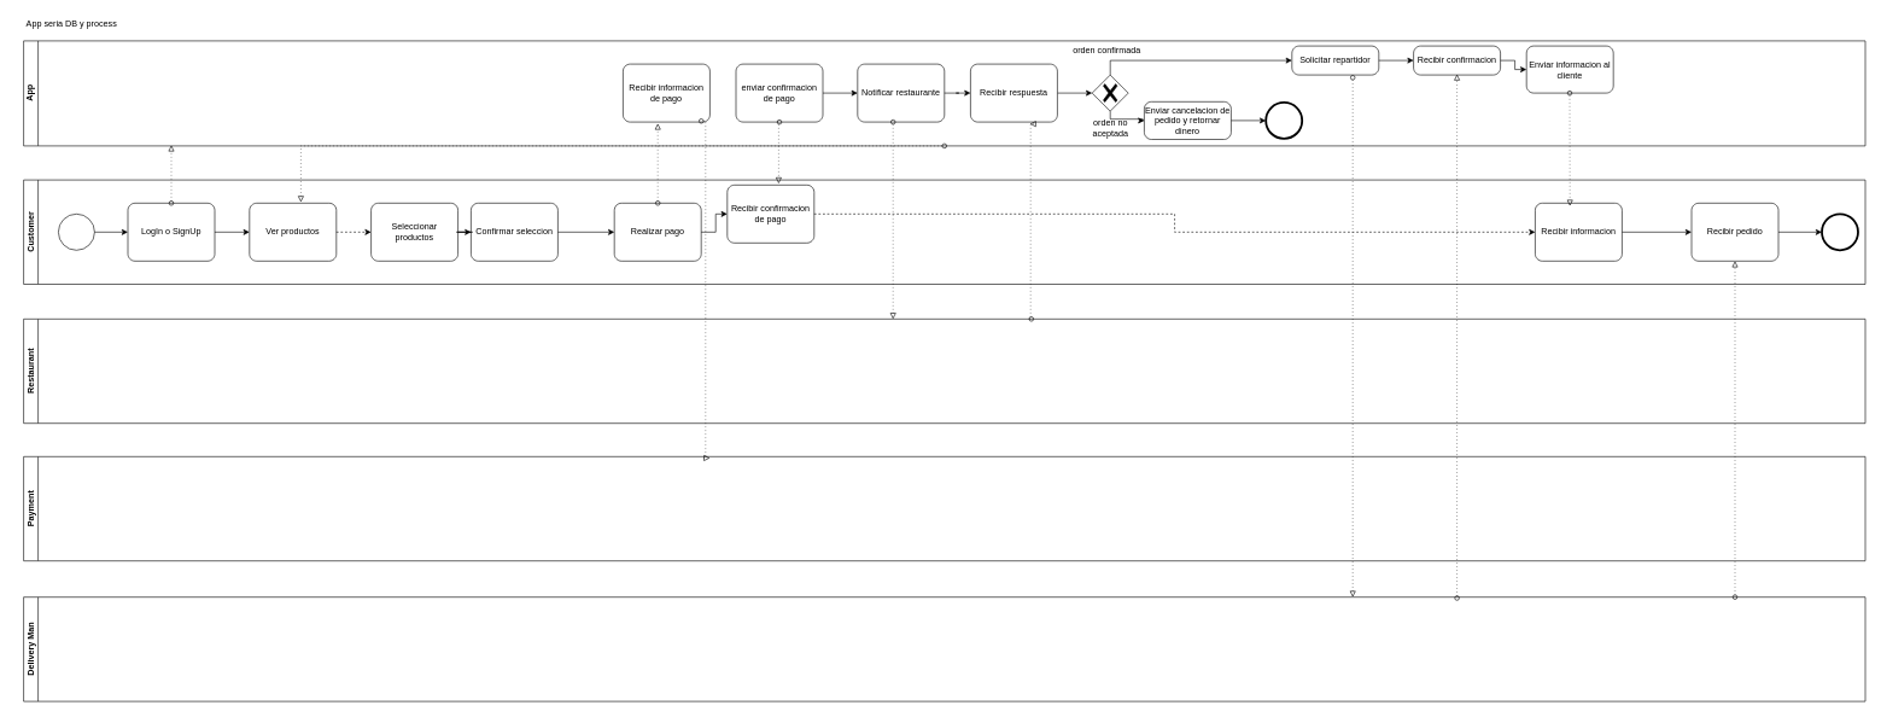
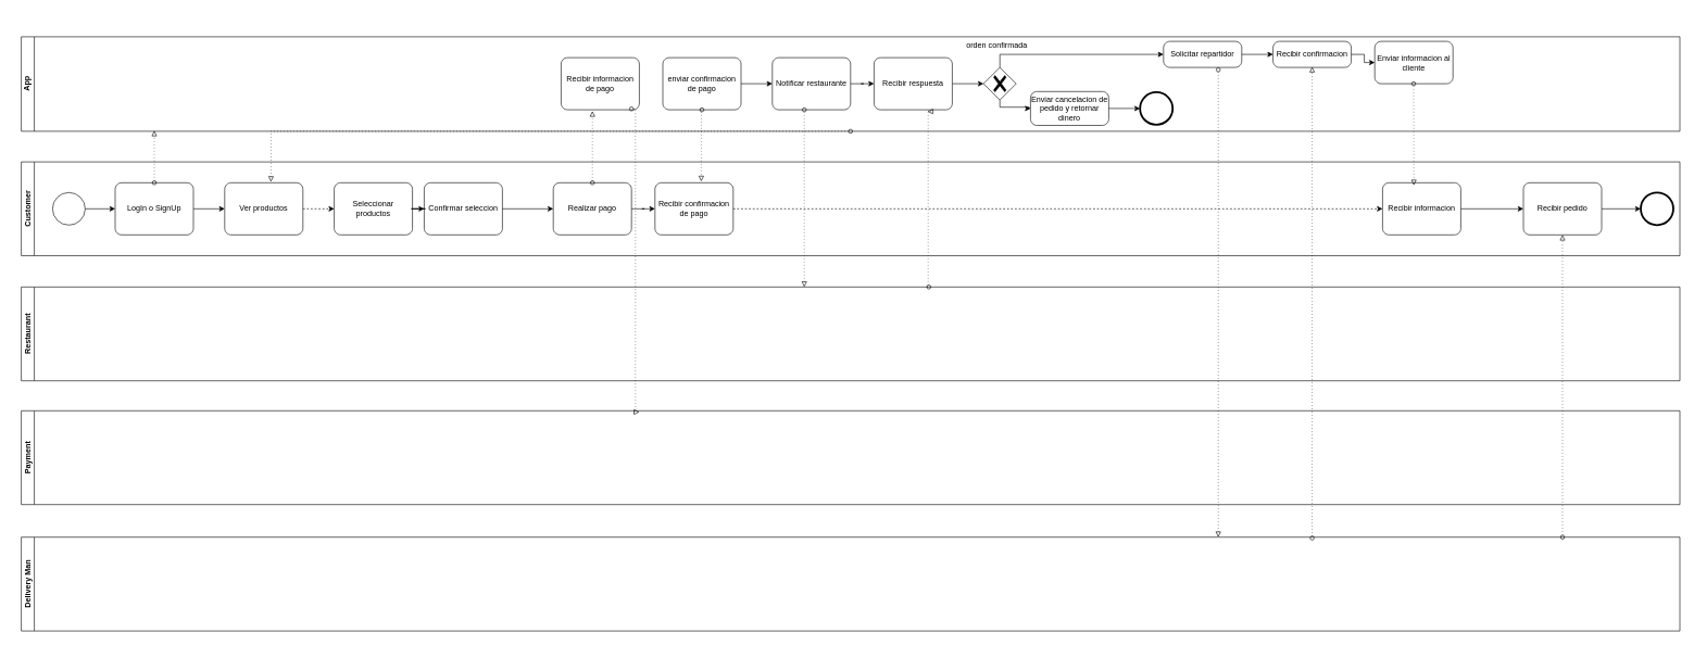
- <mxCell id="52" value="App seria DB y process" style="text;html=1;align=center;verticalAlign=middle;resizable=0;points=[];autosize=1;strokeColor=none;fillColor=none;" vertex="1" parent="1"><mxGeometry x="20" y="20" width="156" height="24" as="geometry" /></mxCell>
- <mxCell id="39" value="orden no&lt;br&gt;aceptada" style="text;html=1;align=center;verticalAlign=middle;resizable=0;points=[];autosize=1;strokeColor=none;fillColor=none;" vertex="1" parent="26"><mxGeometry x="1465" y="97" width="72" height="48" as="geometry" /></mxCell>
- <mxCell id="14" value="Recibir confirmacion de pago" style="points=[[0.25,0,0],[0.5,0,0],[0.75,0,0],[1,0.25,0],[1,0.5,0],[1,0.75,0],[0.75,1,0],[0.5,1,0],[0.25,1,0],[0,0.75,0],[0,0.5,0],[0,0.25,0]];shape=mxgraph.bpmn.task;whiteSpace=wrap;rectStyle=rounded;size=10;html=1;container=1;expand=0;collapsible=0;taskMarker=abstract;" vertex="1" parent="2"><mxGeometry x="972" y="7" width="120" height="80" as="geometry" /></mxCell>
+ <mxCell id="14" value="Recibir confirmacion de pago" style="points=[[0.25,0,0],[0.5,0,0],[0.75,0,0],[1,0.25,0],[1,0.5,0],[1,0.75,0],[0.75,1,0],[0.5,1,0],[0.25,1,0],[0,0.75,0],[0,0.5,0],[0,0.25,0]];shape=mxgraph.bpmn.task;whiteSpace=wrap;rectStyle=rounded;size=10;html=1;container=1;expand=0;collapsible=0;taskMarker=abstract;" vertex="1" parent="2"><mxGeometry x="972" y="32" width="120" height="80" as="geometry" /></mxCell>
